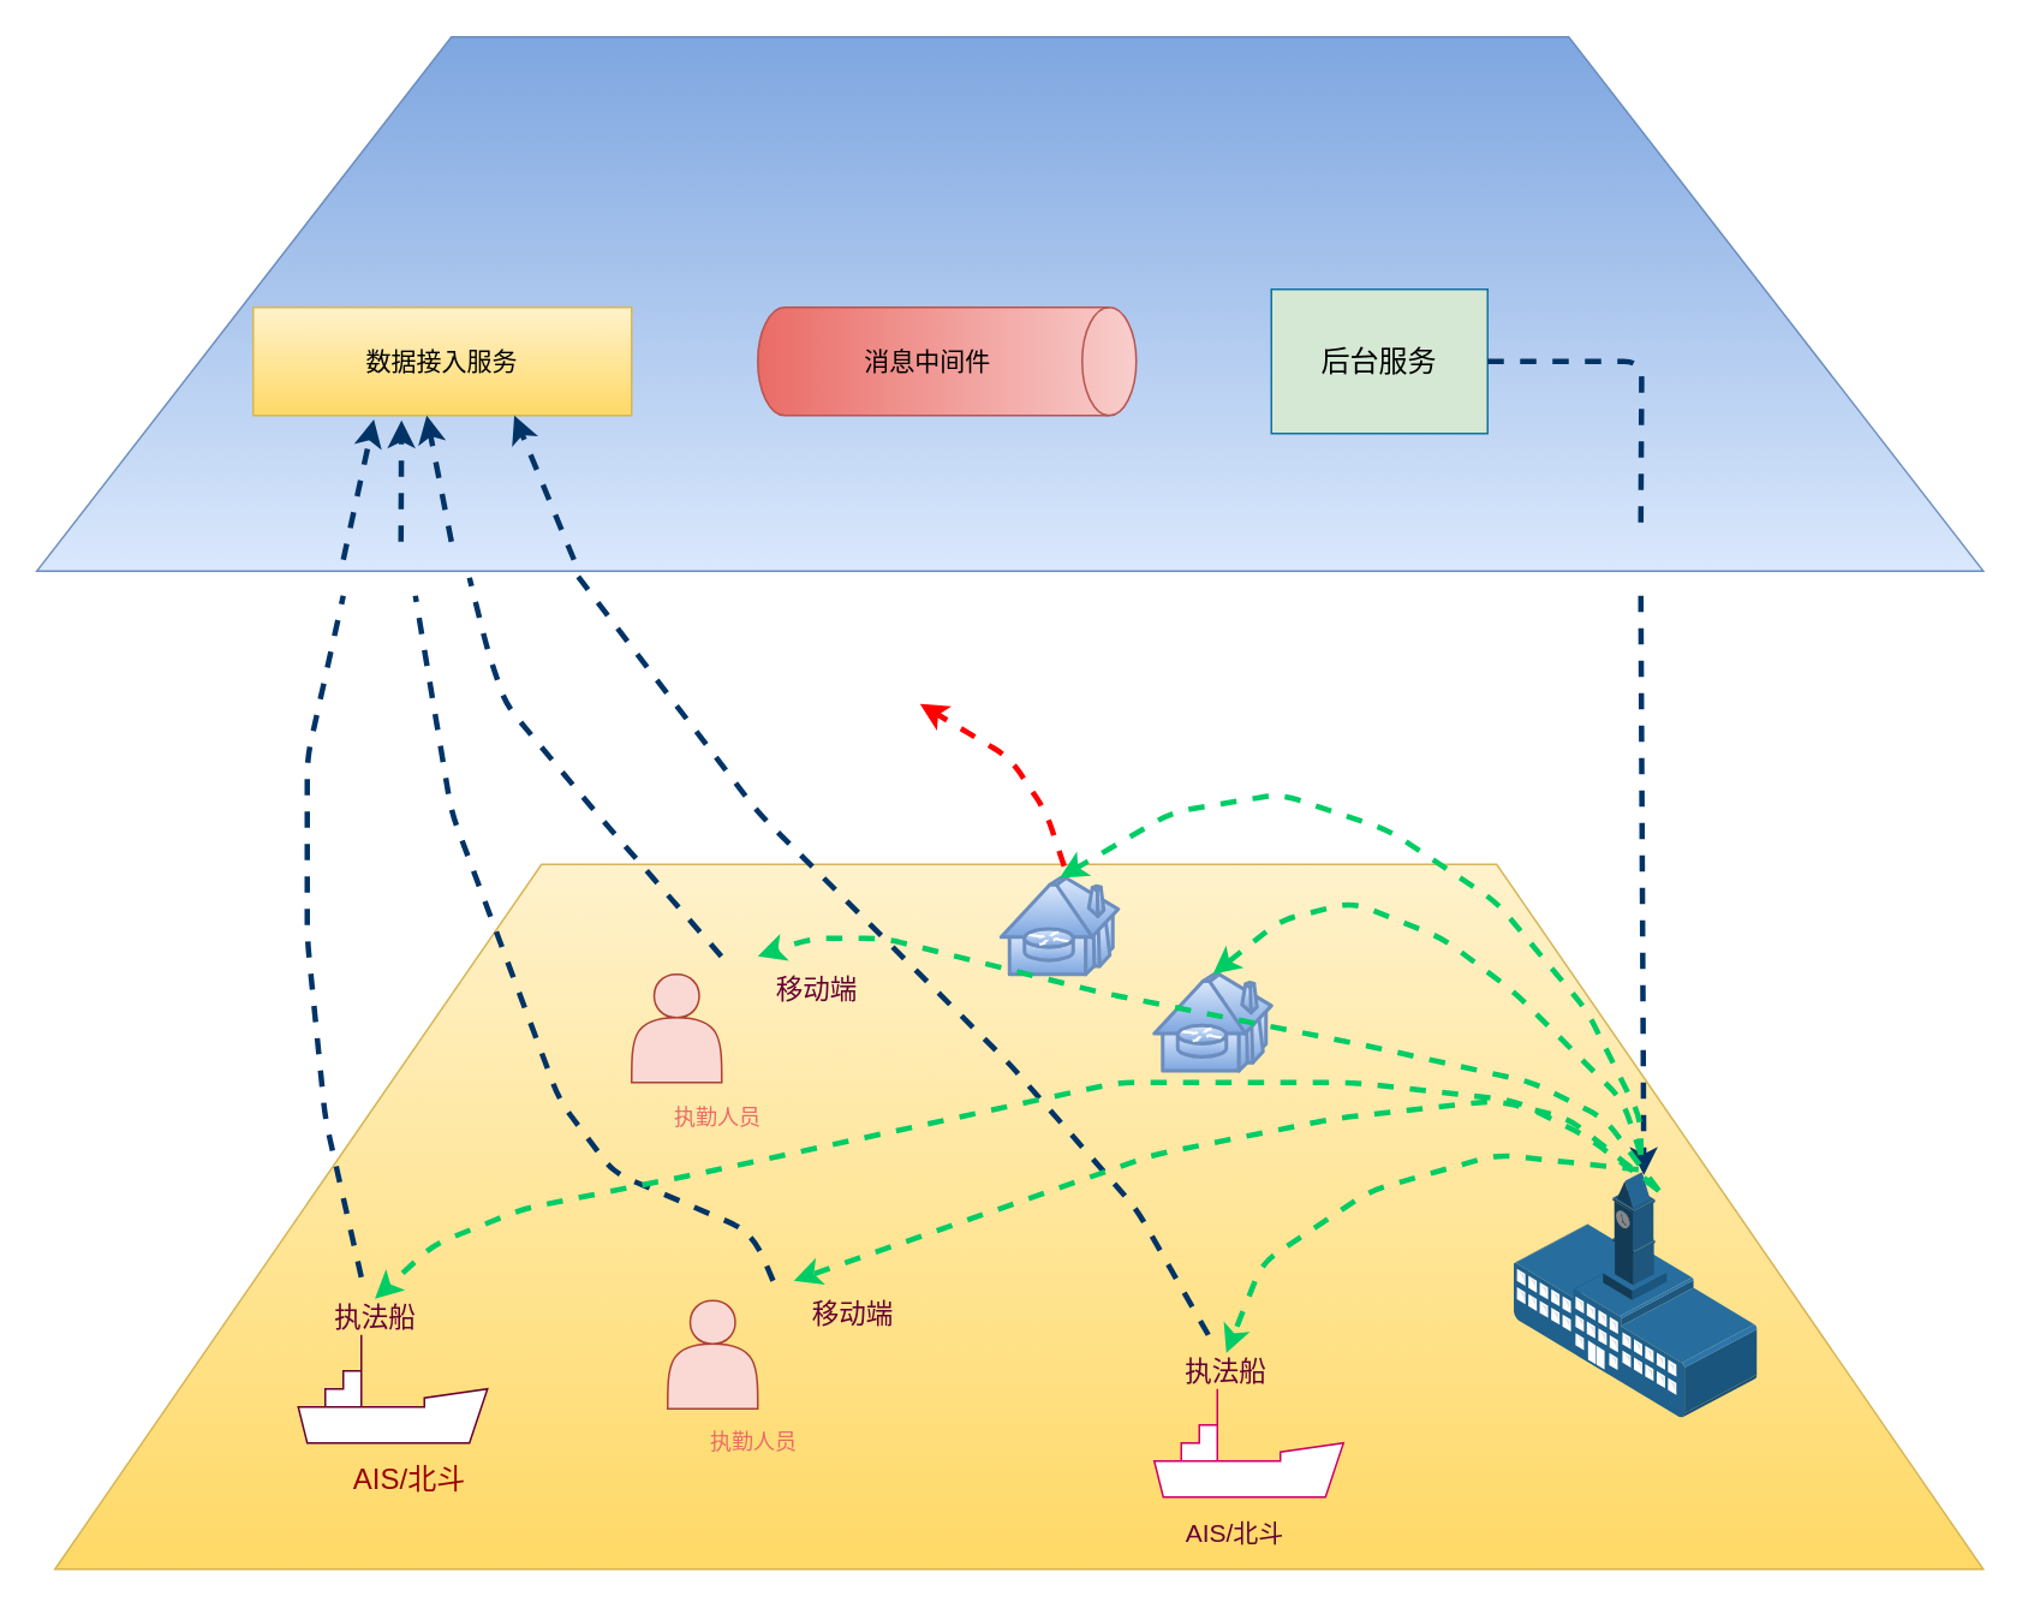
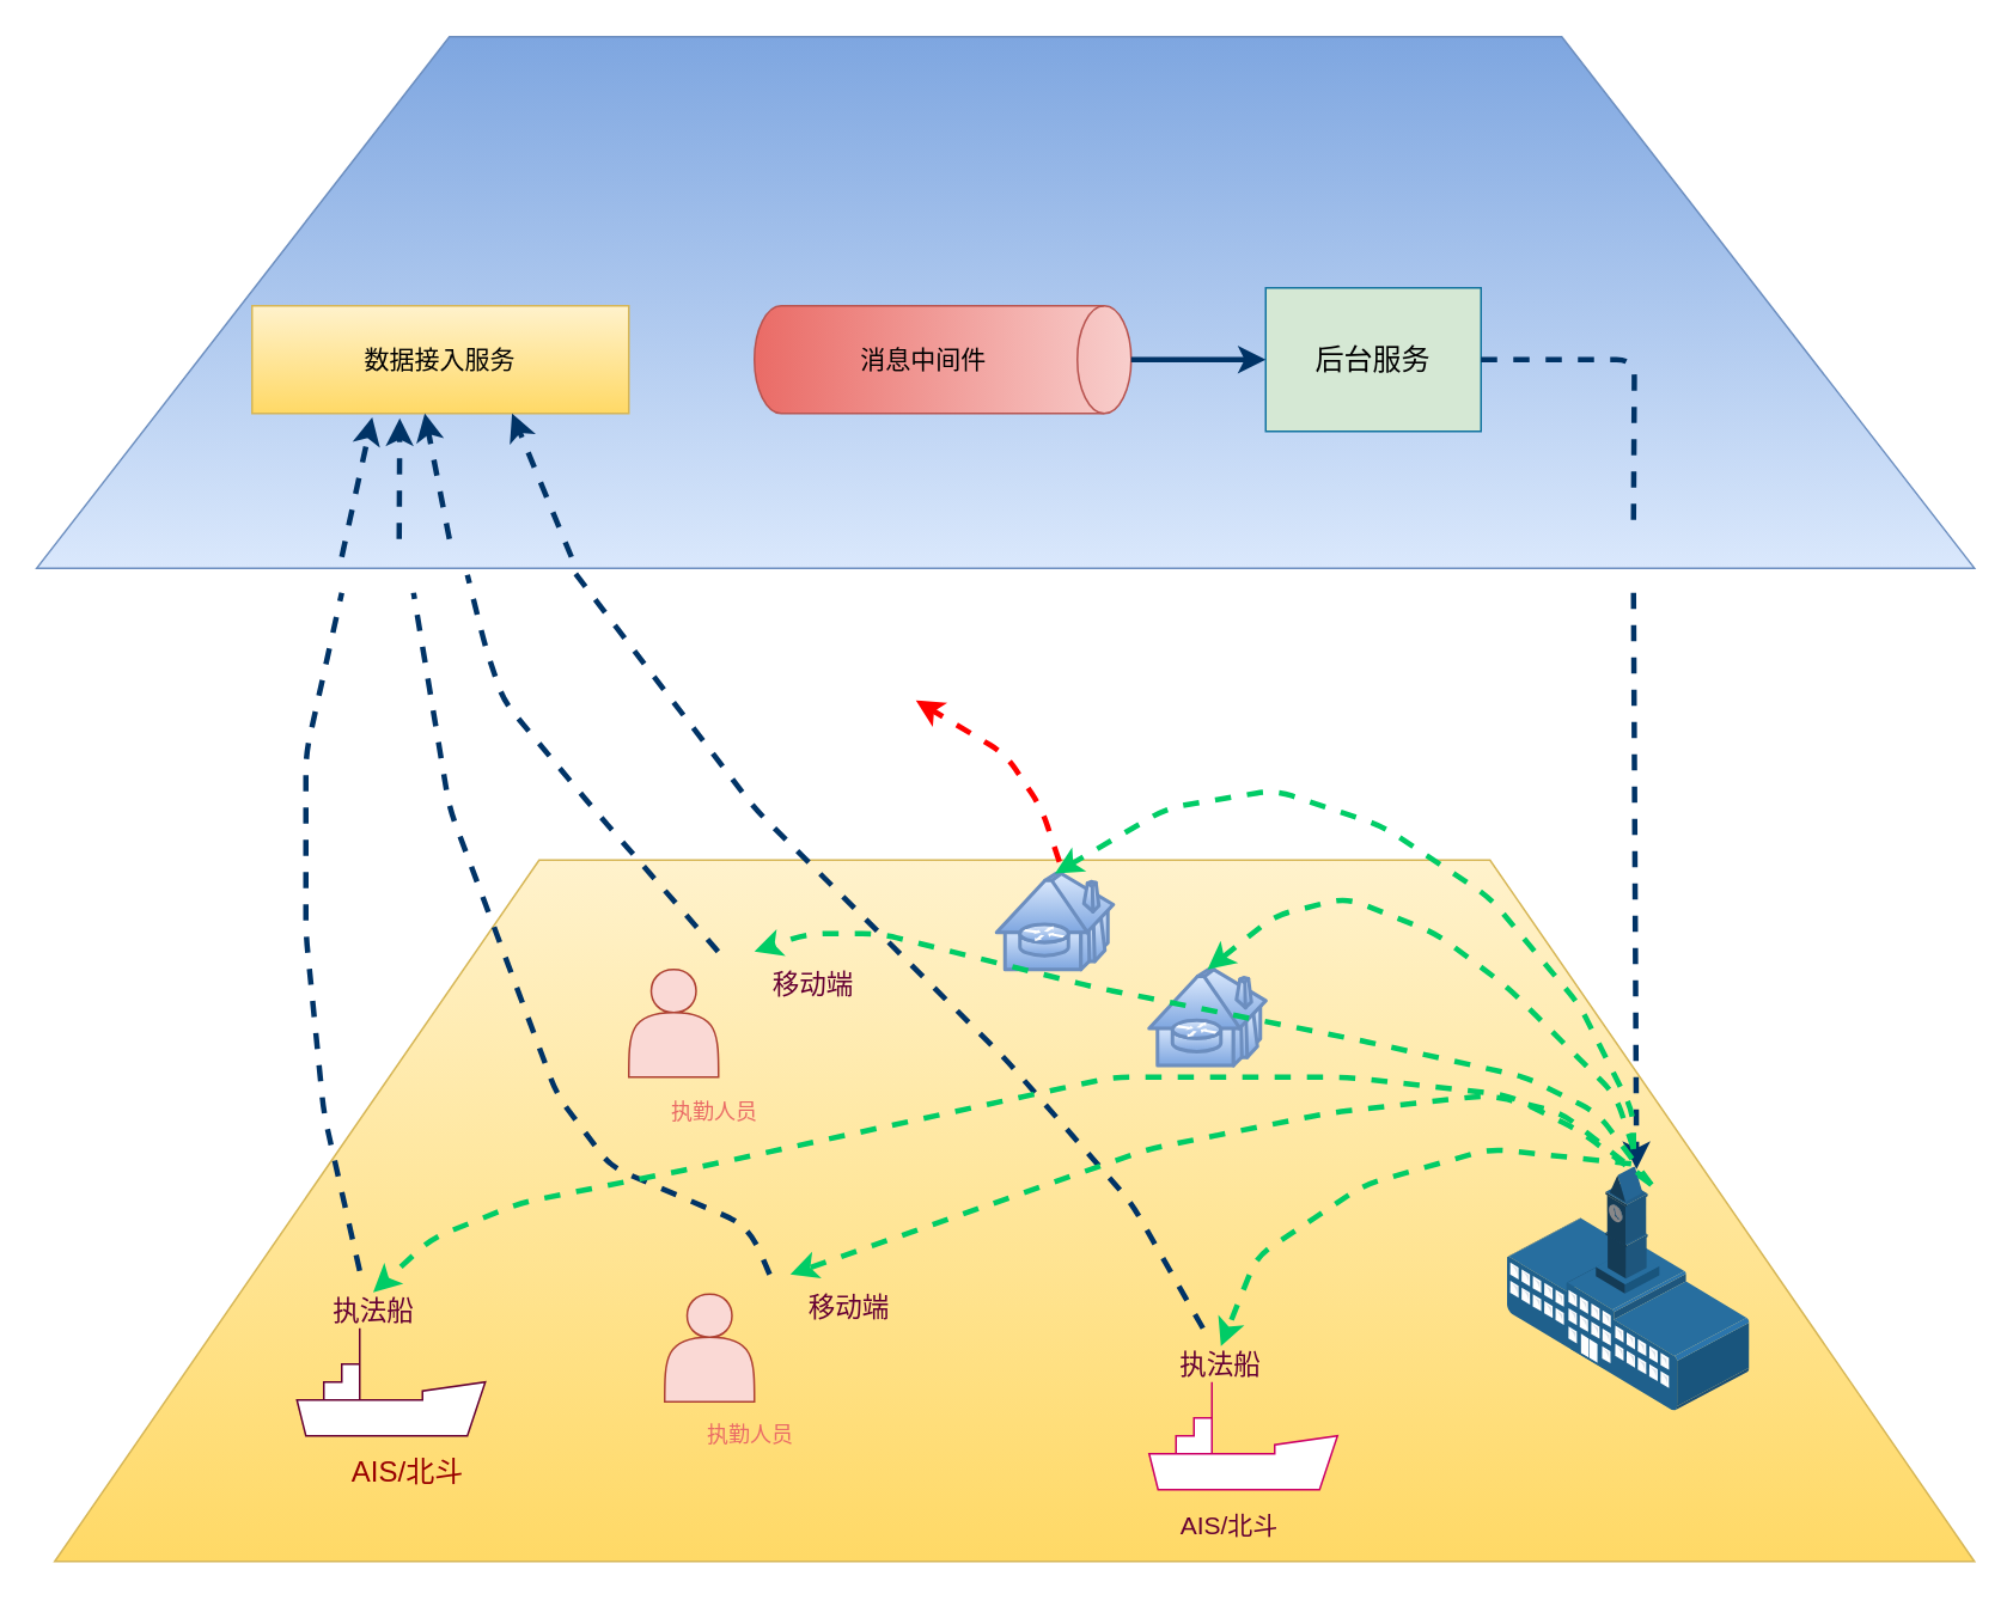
+ <mxCell id="34" value="" style="endArrow=classic;html=1;fontSize=16;fontColor=#0F0C0E;strokeColor=#003366;strokeWidth=3;entryX=0;entryY=0.5;entryDx=0;entryDy=0;exitX=0.5;exitY=0;exitDx=0;exitDy=0;exitPerimeter=0;" edge="1" parent="1" source="9" target="24"><mxGeometry width="50" height="50" relative="1" as="geometry"><mxPoint x="70" y="450" as="sourcePoint" /><mxPoint x="120" y="400" as="targetPoint" /></mxGeometry></mxCell>
